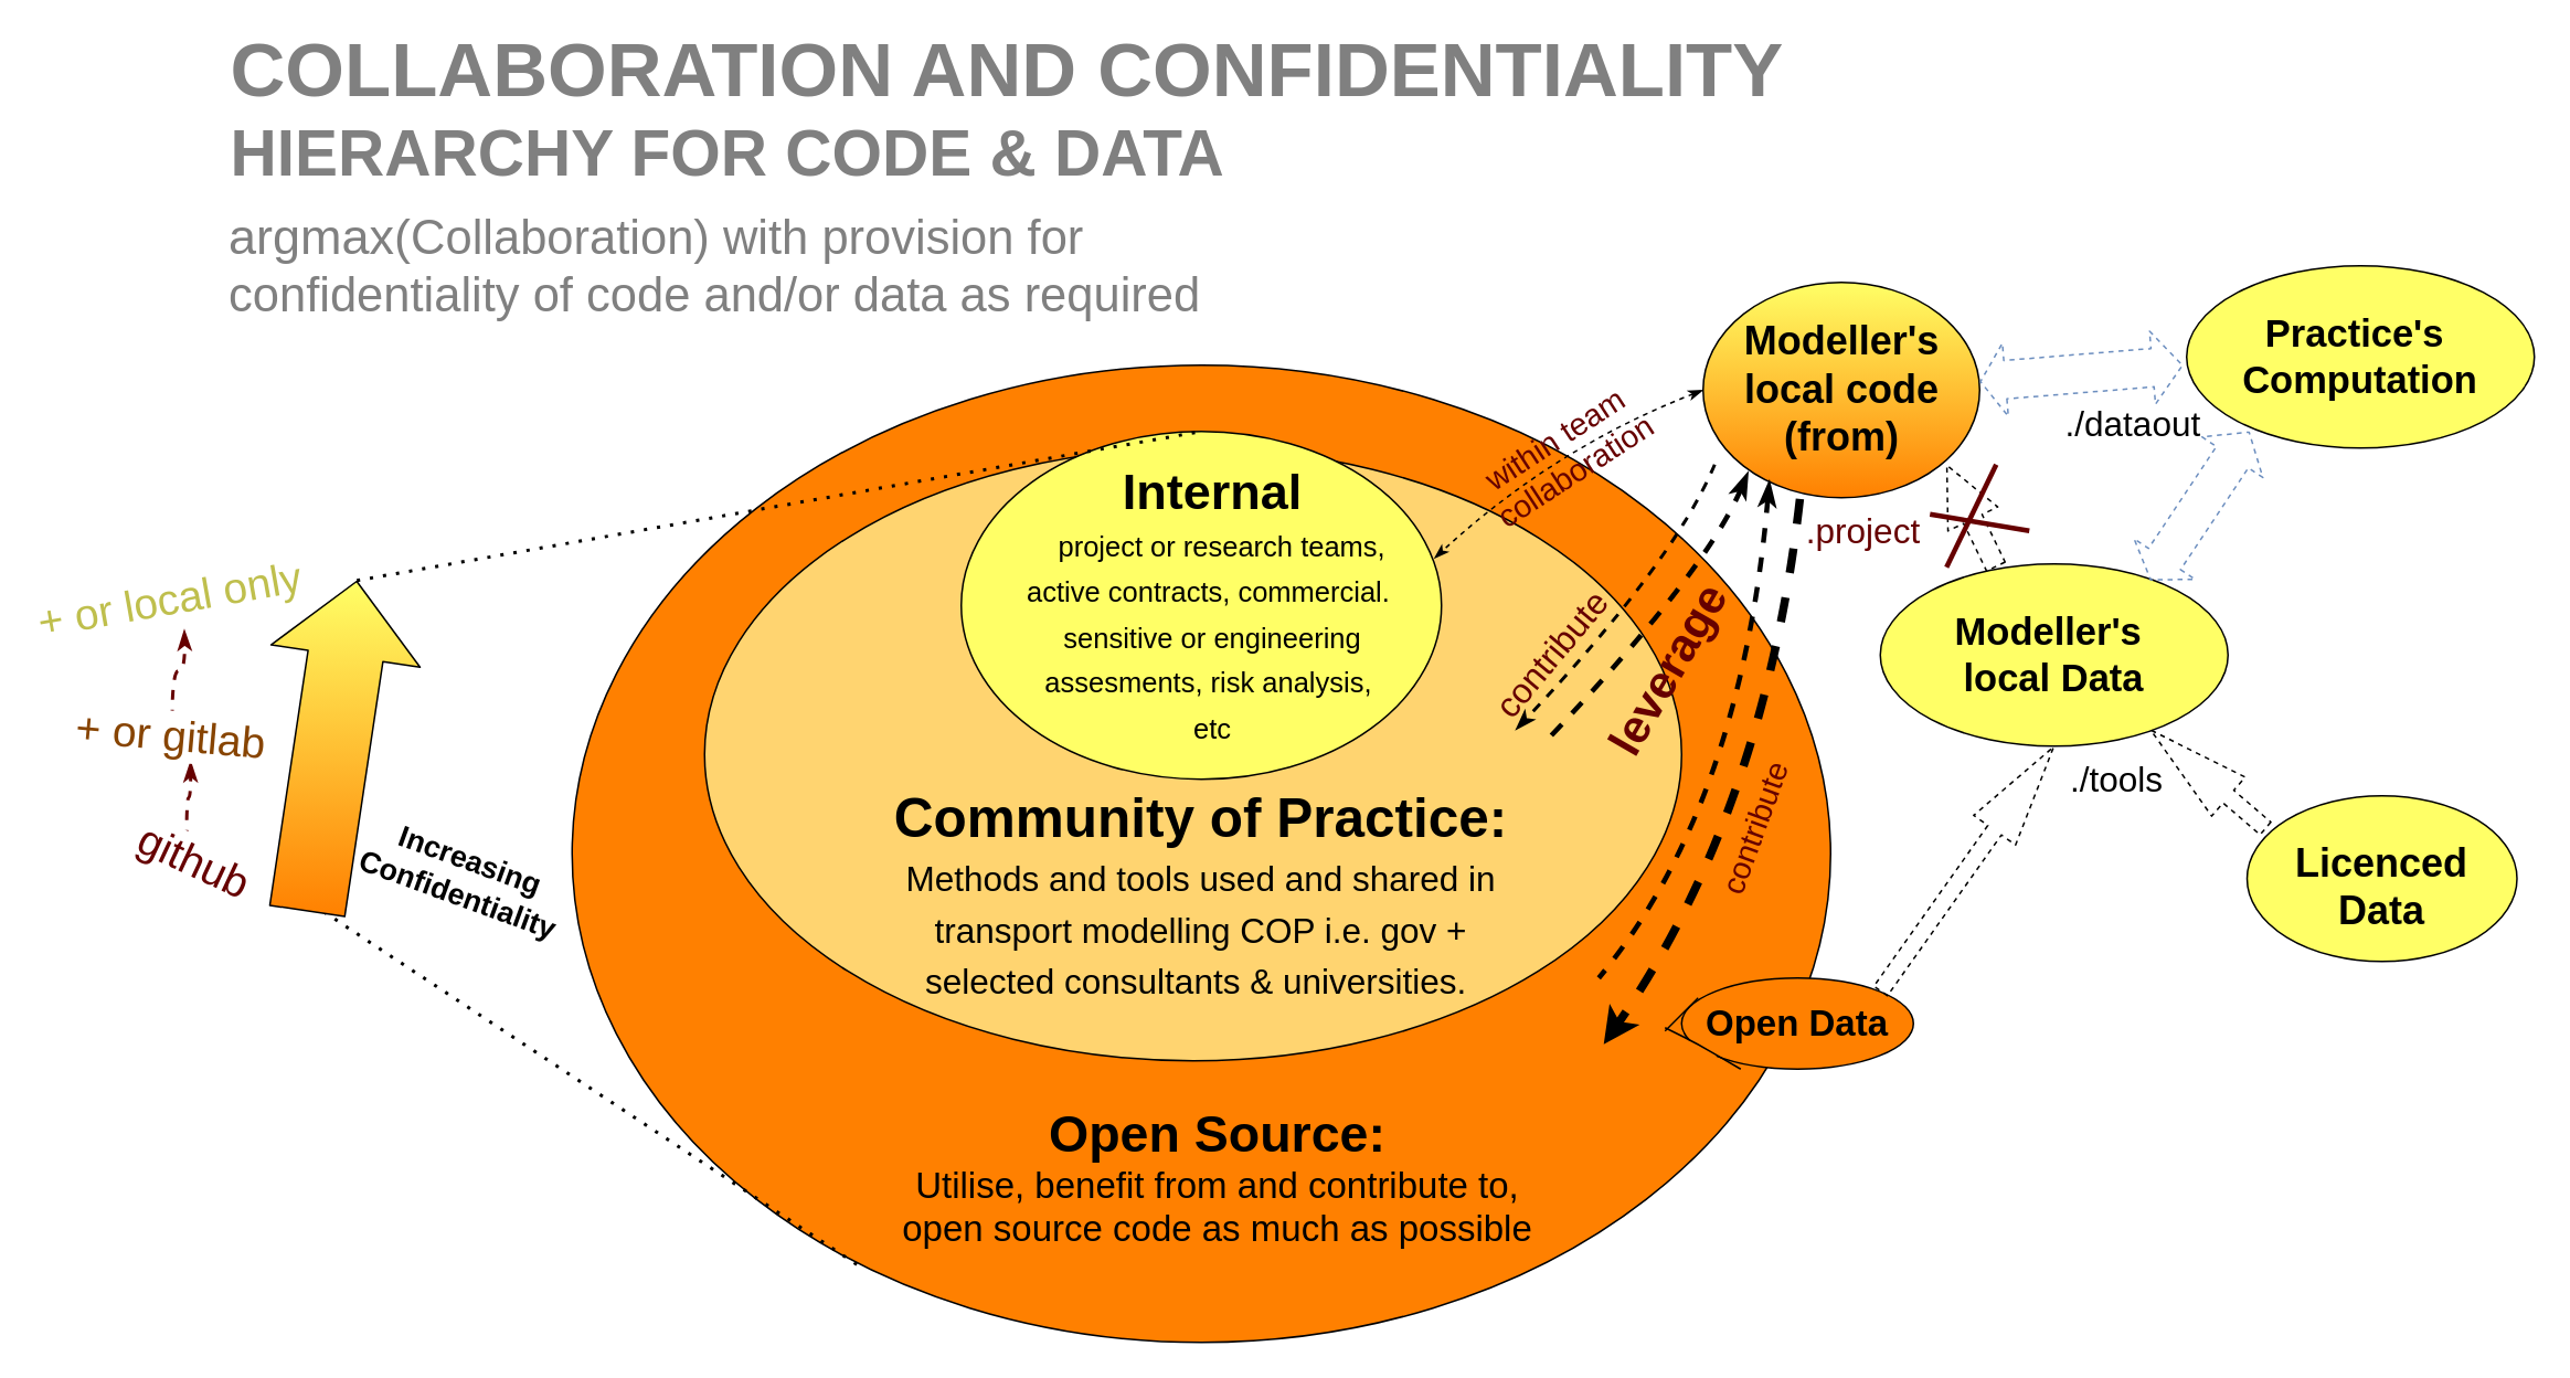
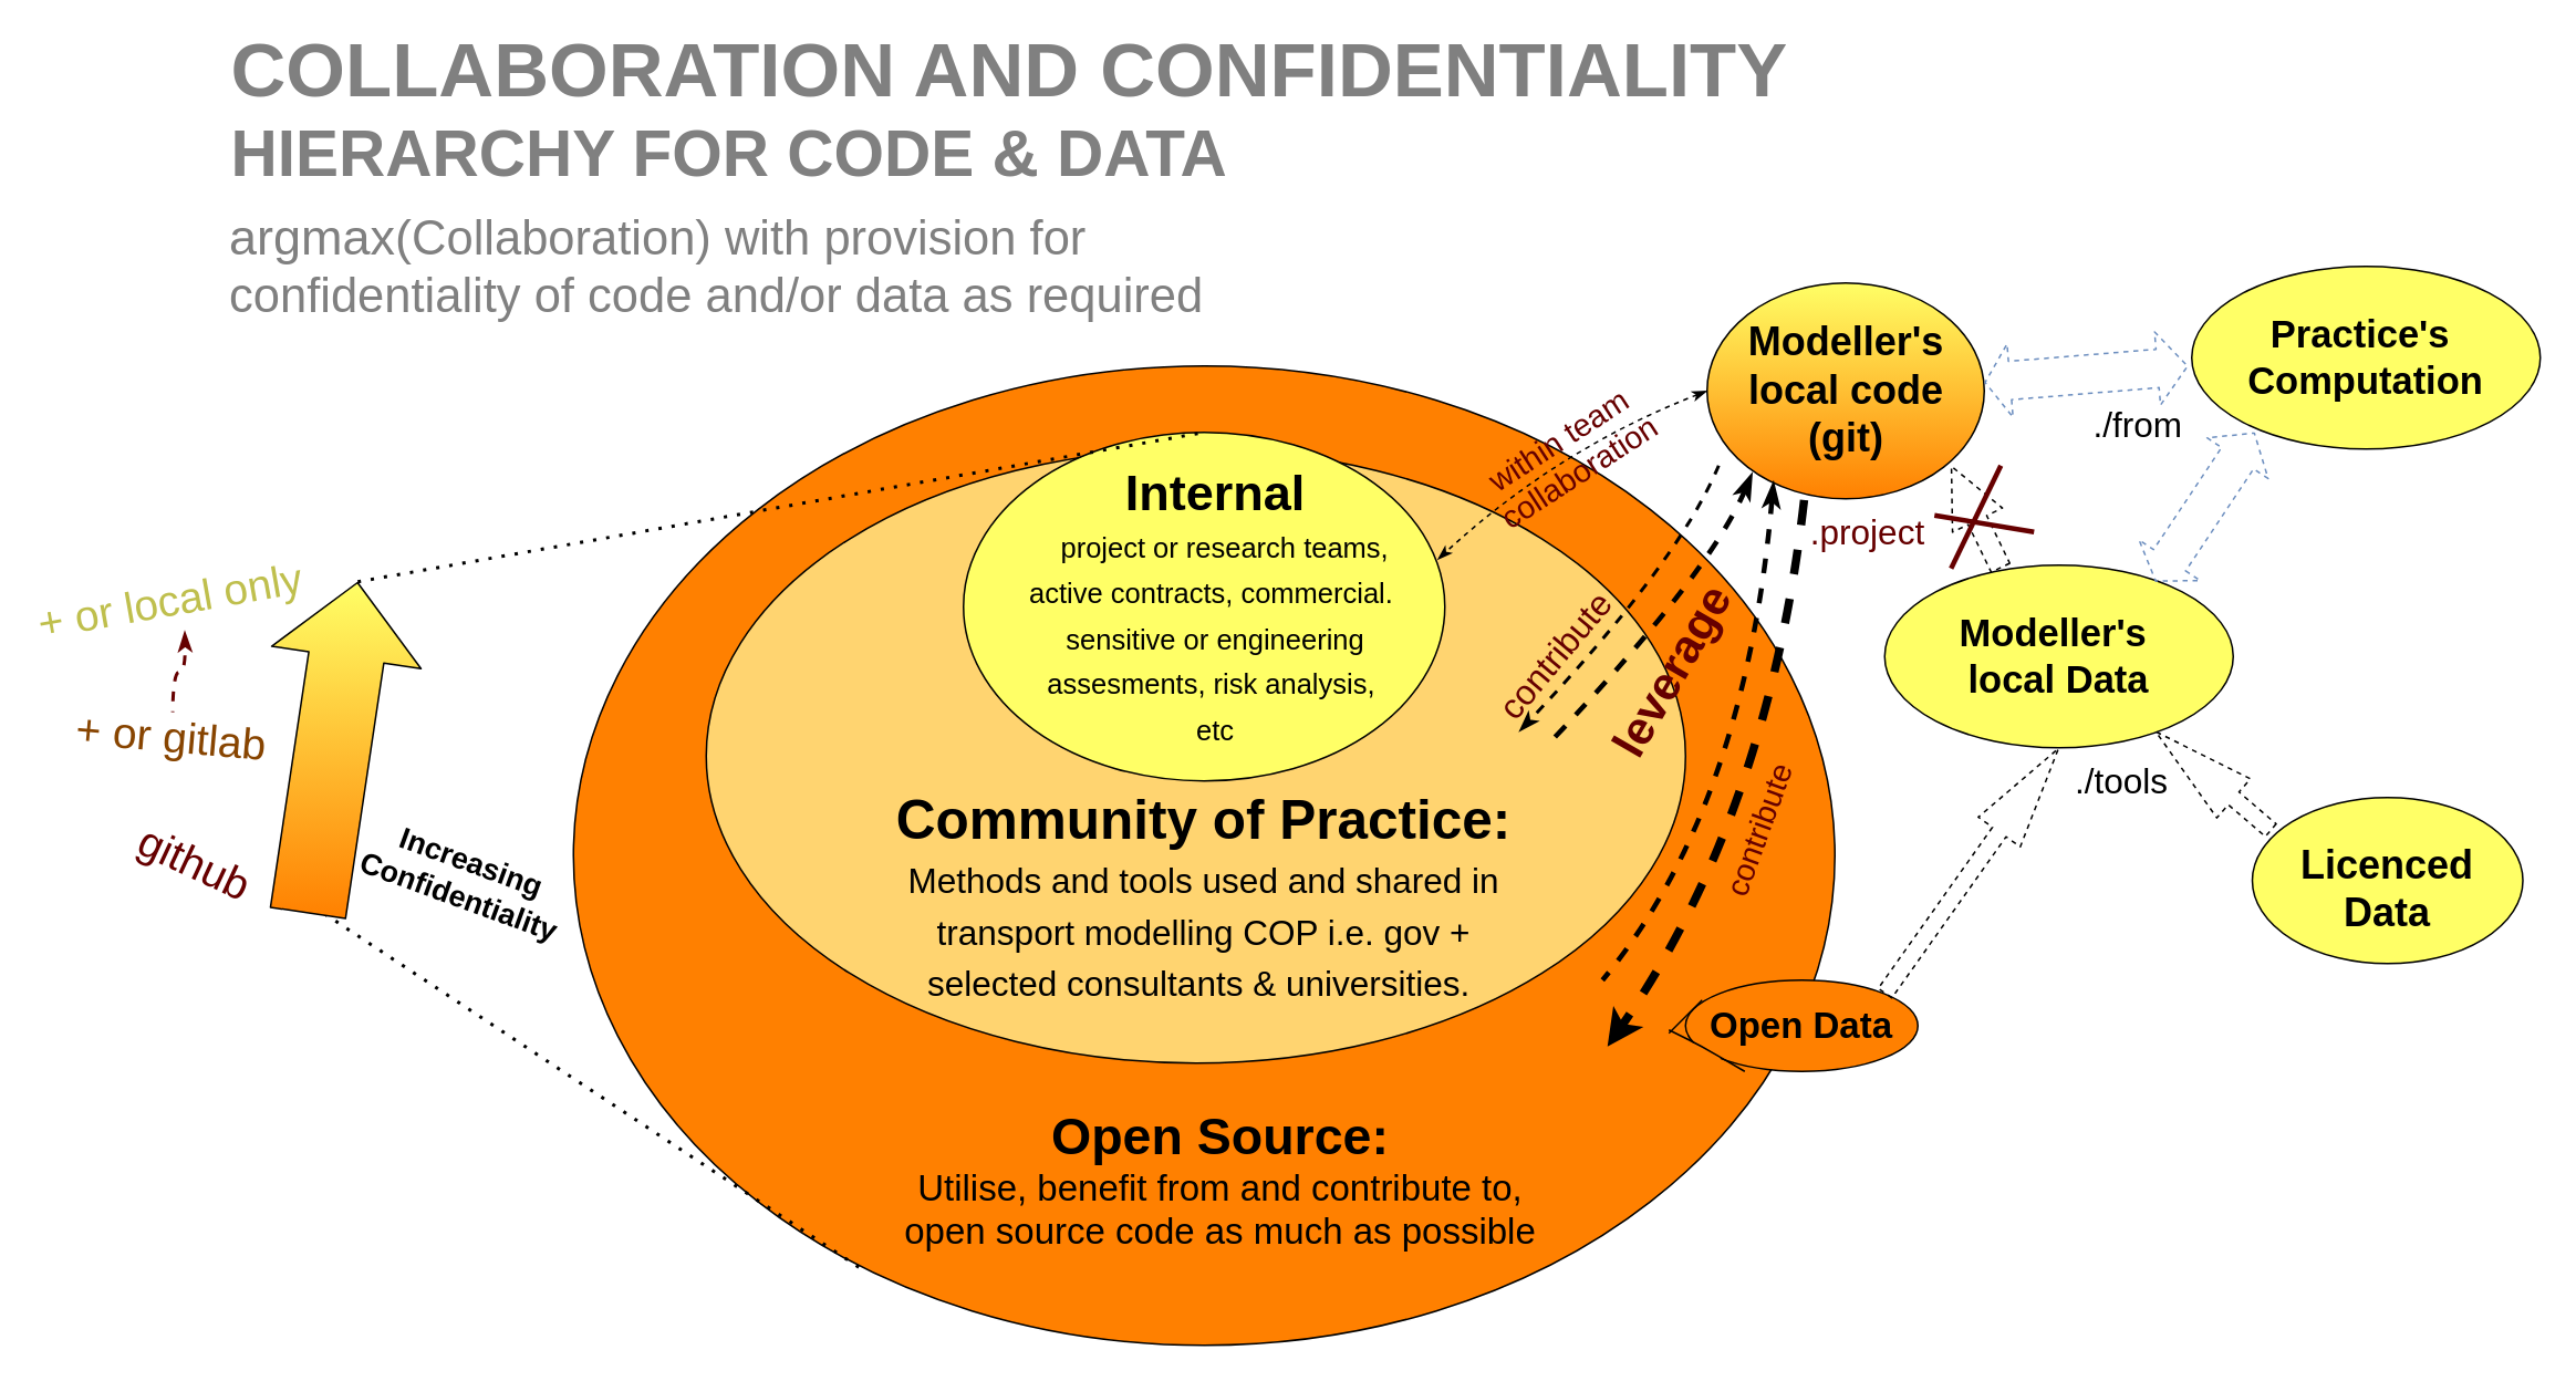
- <mxCell id="34" value="&lt;font style=&quot;font-size: 24px;&quot;&gt;Modeller's local code (from)&lt;/font&gt;" style="text;html=1;align=center;verticalAlign=middle;whiteSpace=wrap;rounded=0;fontStyle=1;fontSize=24;" vertex="1" parent="1"><mxGeometry x="1041.5" y="180" width="140" height="110" as="geometry" /></mxCell>
+ <mxCell id="34" value="&lt;font style=&quot;font-size: 24px;&quot;&gt;Modeller's local code (git)&lt;/font&gt;" style="text;html=1;align=center;verticalAlign=middle;whiteSpace=wrap;rounded=0;fontStyle=1;fontSize=24;" vertex="1" parent="1"><mxGeometry x="1041.5" y="180" width="140" height="110" as="geometry" /></mxCell>
- <mxCell id="19" value="&amp;nbsp;./dataout" style="text;html=1;strokeColor=none;align=center;verticalAlign=middle;whiteSpace=wrap;rounded=0;labelBackgroundColor=#ffffff;fontSize=21;" vertex="1" parent="1"><mxGeometry x="1250" y="220" width="70" height="70" as="geometry" /></mxCell>
+ <mxCell id="19" value="&amp;nbsp;./from" style="text;html=1;strokeColor=none;align=center;verticalAlign=middle;whiteSpace=wrap;rounded=0;labelBackgroundColor=#ffffff;fontSize=21;" vertex="1" parent="1"><mxGeometry x="1250" y="220" width="70" height="70" as="geometry" /></mxCell>
- <mxCell id="23" style="edgeStyle=orthogonalEdgeStyle;curved=1;orthogonalLoop=1;jettySize=auto;html=1;exitX=0.25;exitY=0;exitDx=0;exitDy=0;entryX=0.597;entryY=1.211;entryDx=0;entryDy=0;entryPerimeter=0;dashed=1;startArrow=none;startFill=0;endArrow=classicThin;endFill=1;strokeColor=#660000;strokeWidth=2;fillColor=#FFFFCC;gradientColor=#4F89C4;fontSize=19;fontColor=#DE8D87;" edge="1" parent="1" source="24" target="27"><mxGeometry relative="1" as="geometry" /></mxCell>
